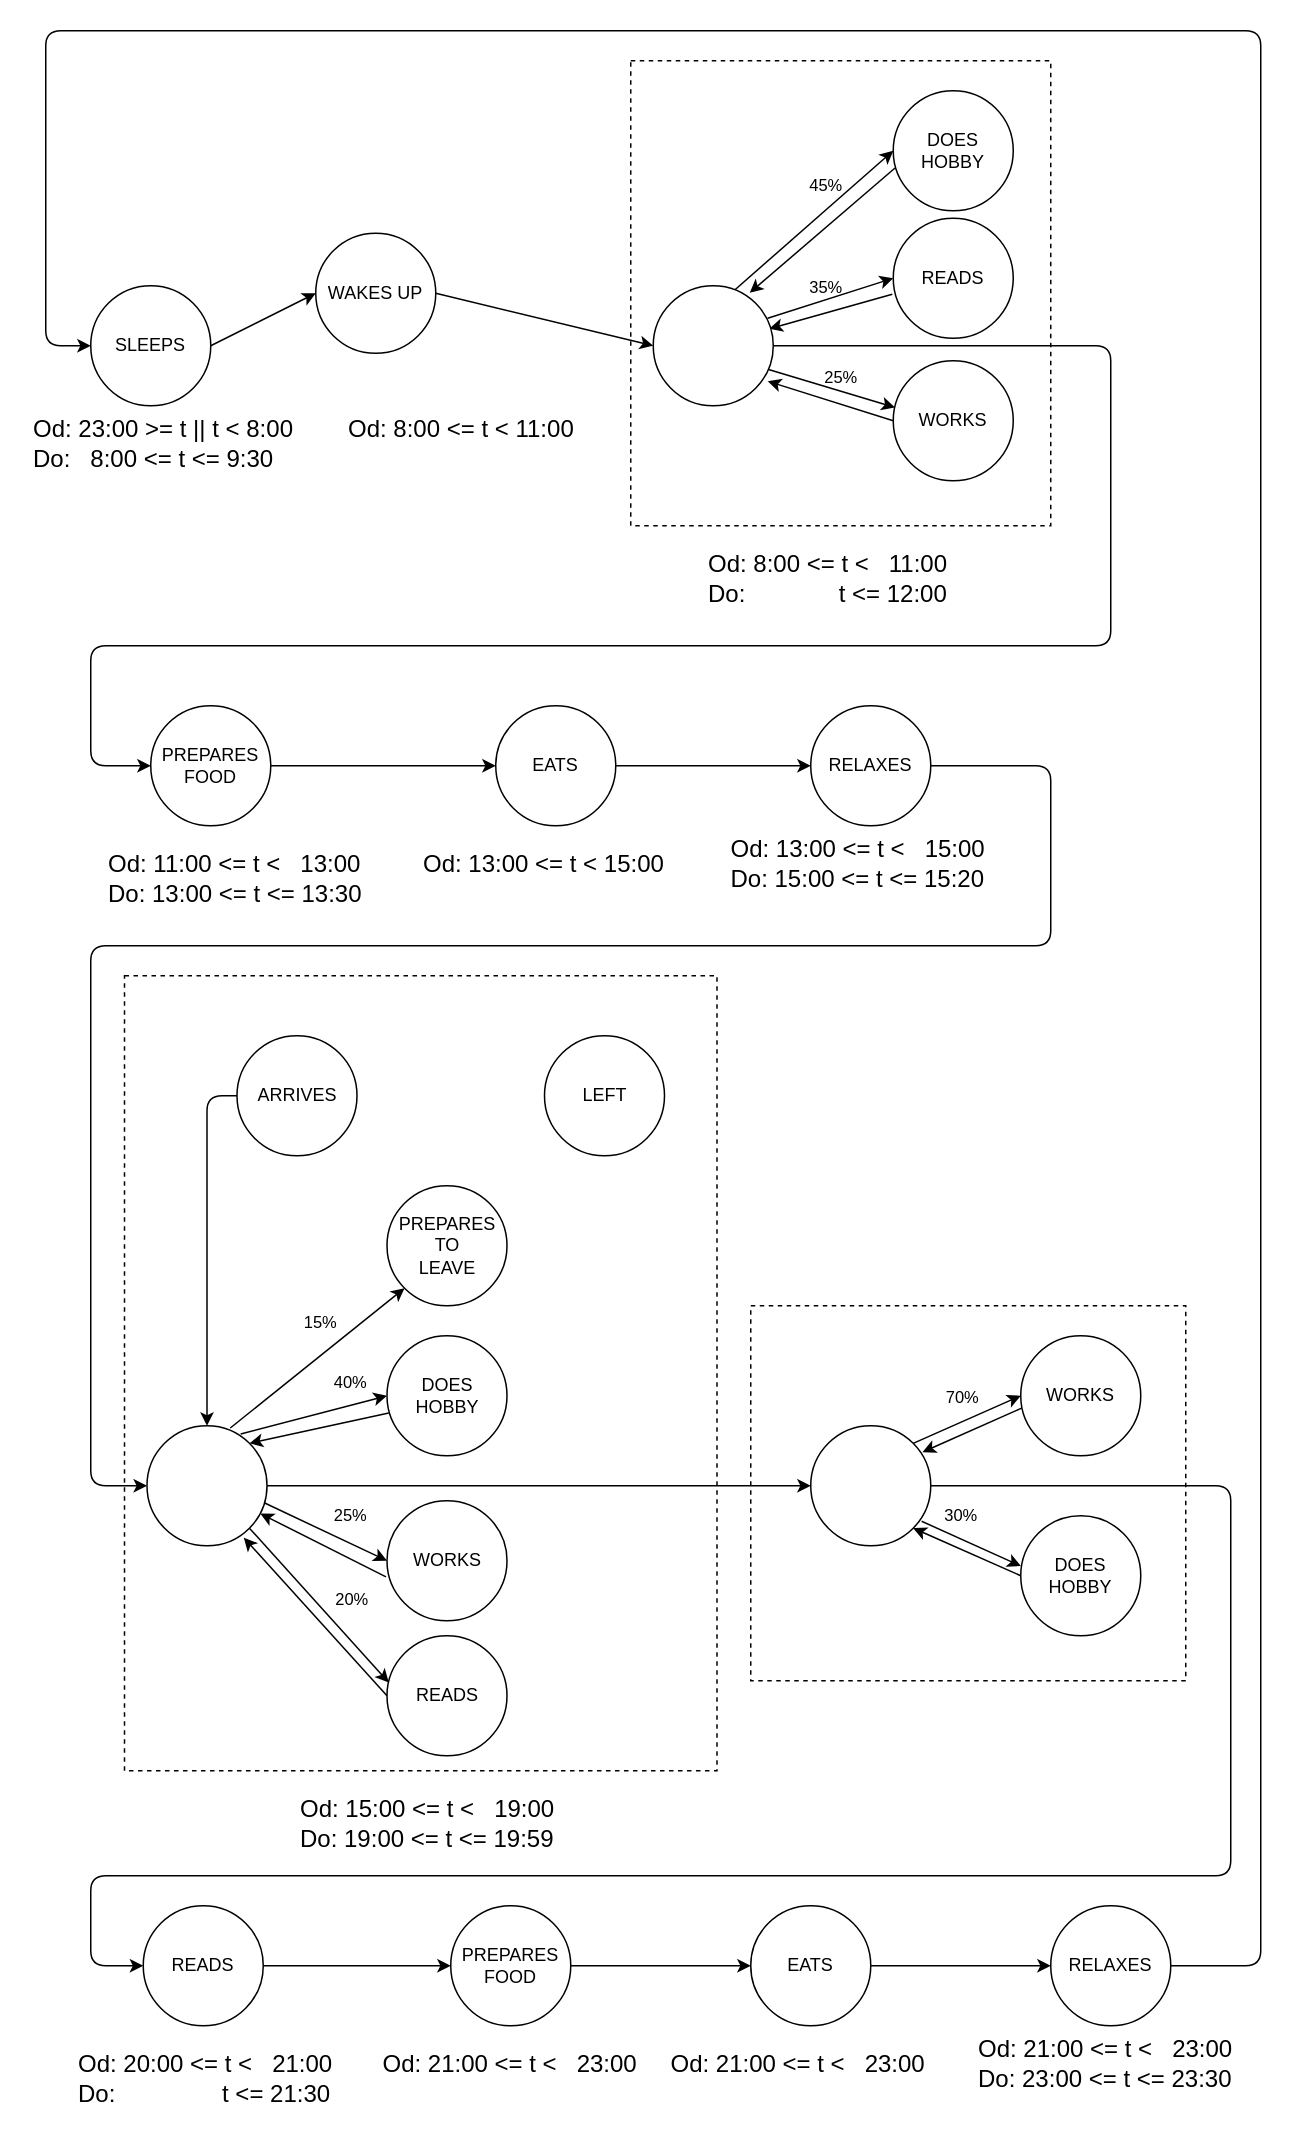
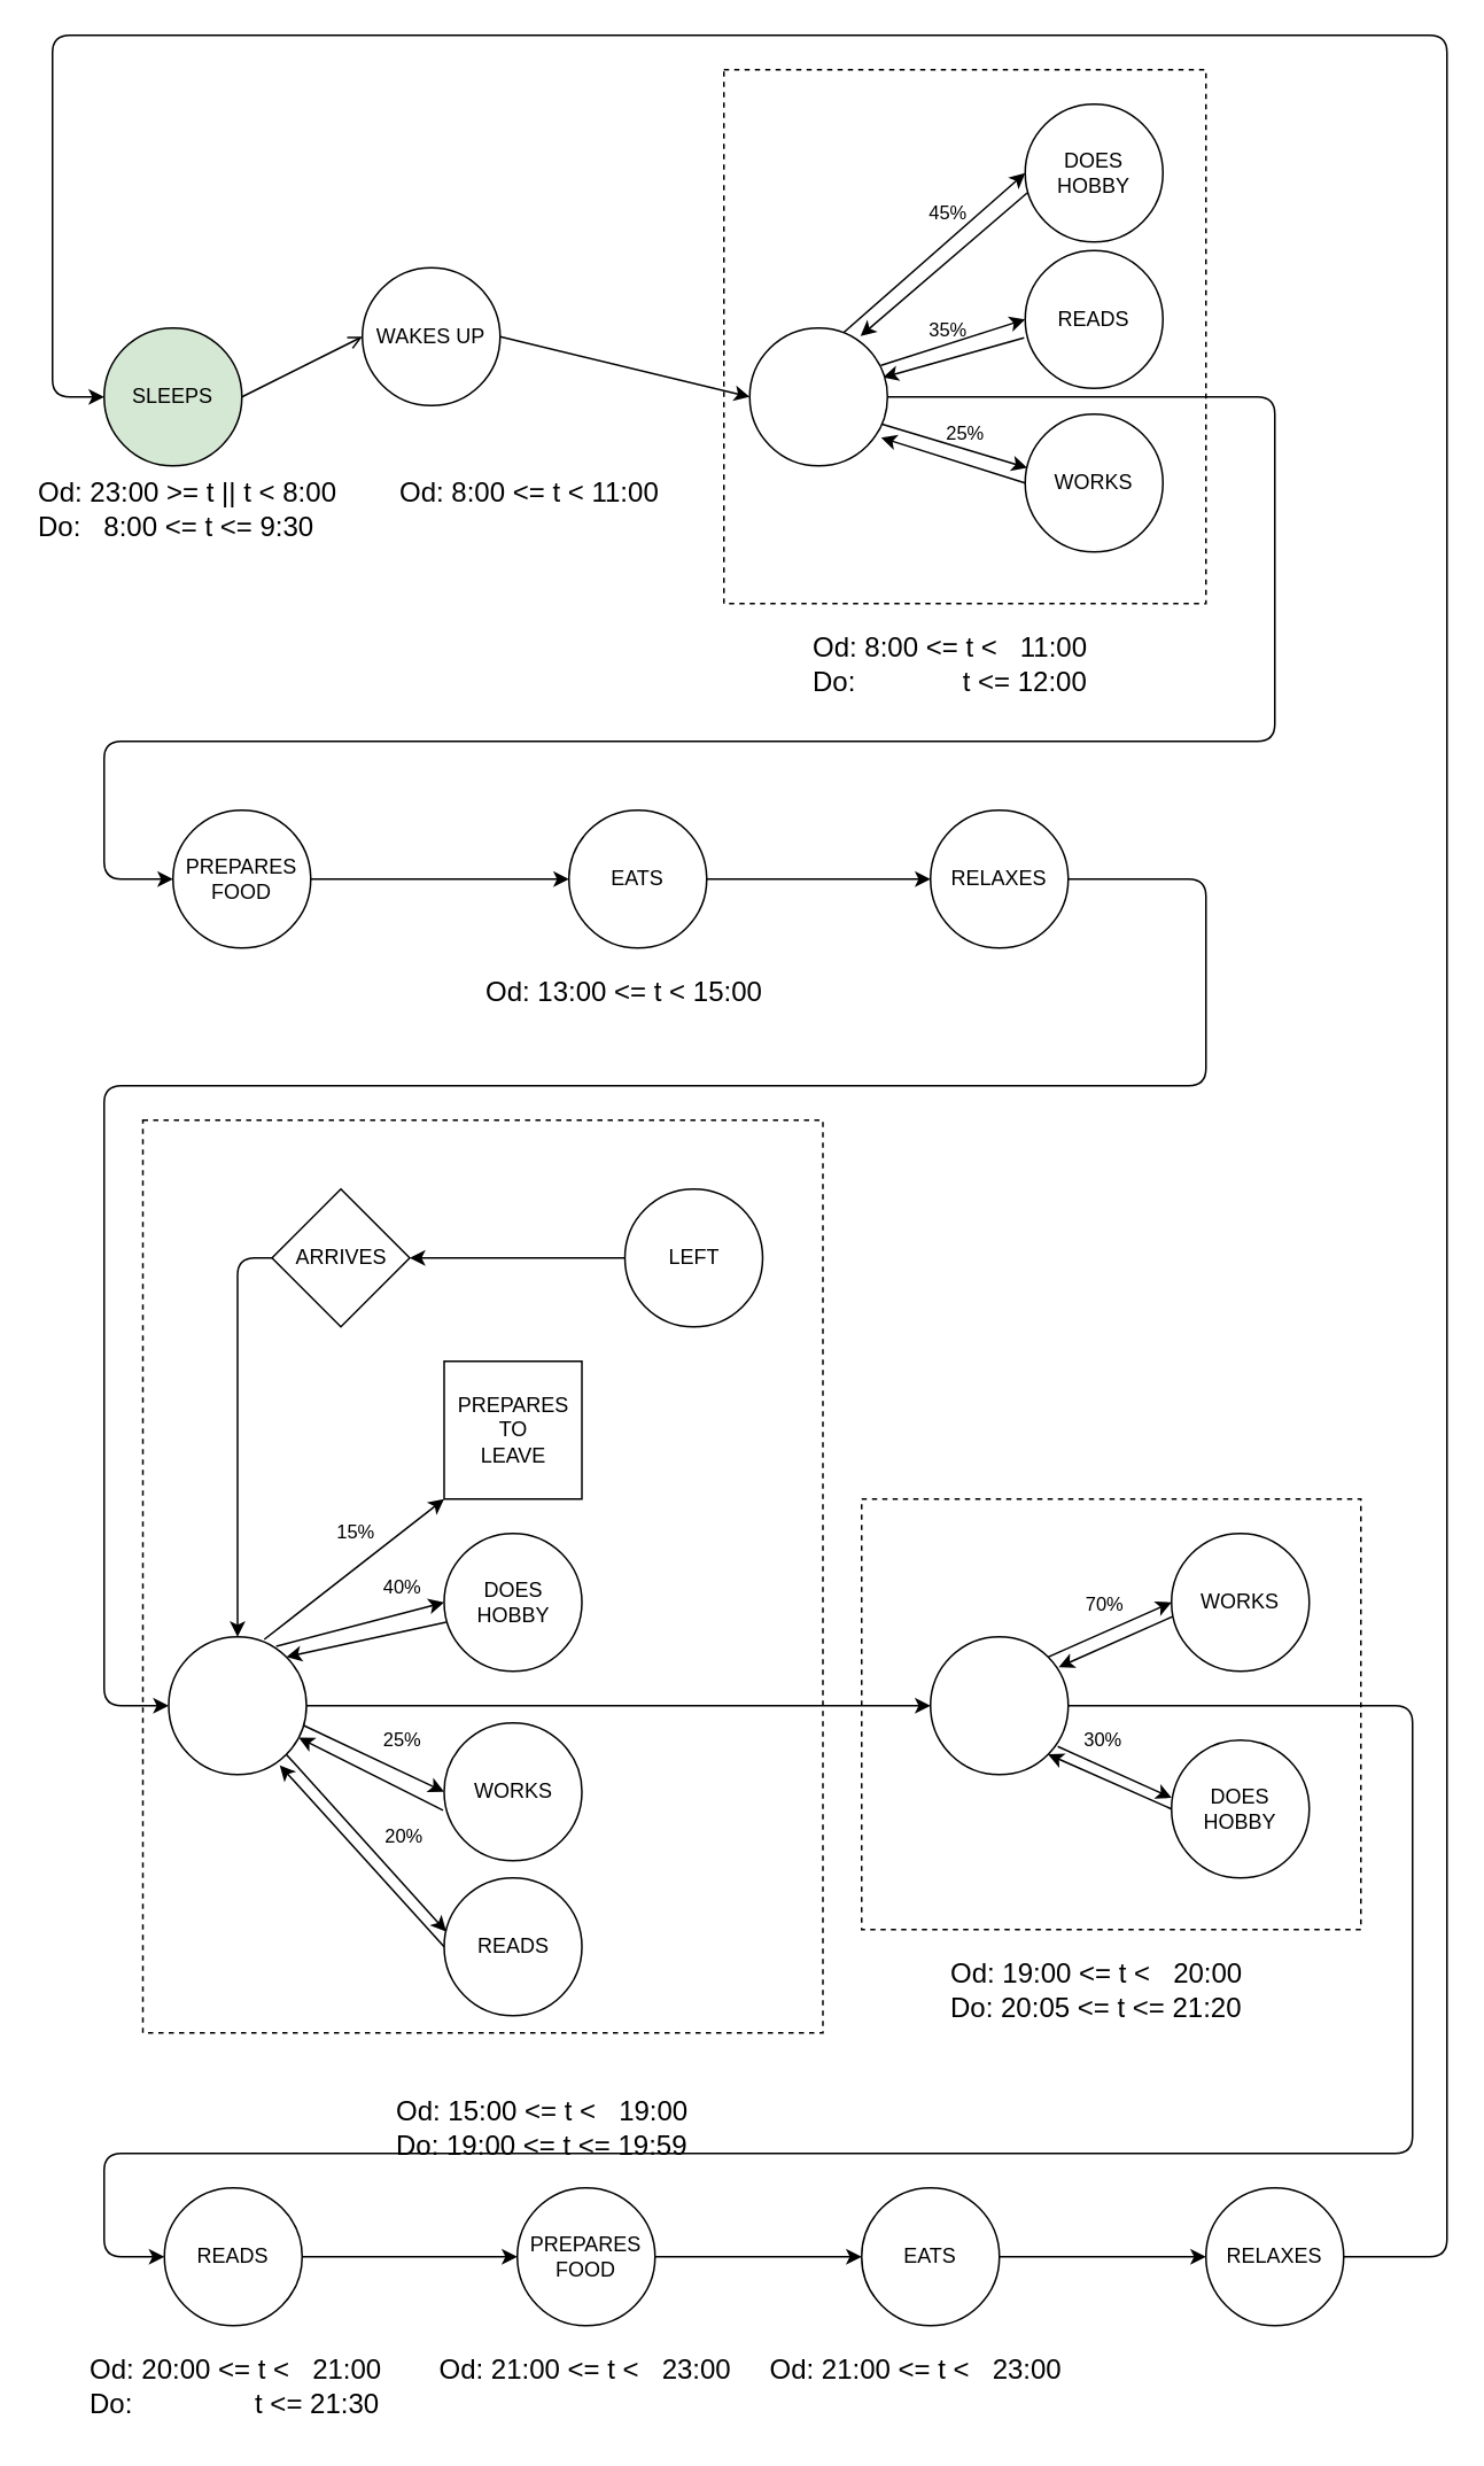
- <mxCell id="4" style="edgeStyle=none;html=1;entryX=0;entryY=0.5;entryDx=0;entryDy=0;exitX=1;exitY=0.5;exitDx=0;exitDy=0;" parent="1" source="5" target="7" edge="1"><mxGeometry relative="1" as="geometry" /></mxCell>
+ <mxCell id="4" style="edgeStyle=none;html=1;entryX=0;entryY=0.5;entryDx=0;entryDy=0;exitX=1;exitY=0.5;exitDx=0;exitDy=0;endArrow=open;" parent="1" source="5" target="7" edge="1"><mxGeometry relative="1" as="geometry" /></mxCell>
- <mxCell id="5" value="SLEEPS" style="ellipse;whiteSpace=wrap;html=1;aspect=fixed;" parent="1" vertex="1"><mxGeometry x="60" y="190" width="80" height="80" as="geometry" /></mxCell>
+ <mxCell id="5" value="SLEEPS" style="ellipse;whiteSpace=wrap;html=1;aspect=fixed;fillColor=#d5e8d4;" parent="1" vertex="1"><mxGeometry x="60" y="190" width="80" height="80" as="geometry" /></mxCell>
- <mxCell id="33" value="Od: 13:00 &amp;lt;= t &amp;lt;&amp;nbsp; &amp;nbsp;15:00&lt;br&gt;Do: 15:00 &amp;lt;= t &amp;lt;= 15:20" style="text;html=1;align=left;verticalAlign=middle;resizable=0;points=[];autosize=1;strokeColor=none;fillColor=none;fontSize=16;" parent="1" vertex="1"><mxGeometry x="485" y="550" width="190" height="50" as="geometry" /></mxCell>
- <mxCell id="29" value="Od: 11:00 &amp;lt;= t &amp;lt;&amp;nbsp; &amp;nbsp;13:00&lt;br&gt;Do: 13:00 &amp;lt;= t &amp;lt;= 13:30" style="text;html=1;align=left;verticalAlign=middle;resizable=0;points=[];autosize=1;strokeColor=none;fillColor=none;fontSize=16;" parent="1" vertex="1"><mxGeometry x="70" y="560" width="190" height="50" as="geometry" /></mxCell>
- <mxCell id="56" value="ARRIVES" style="ellipse;whiteSpace=wrap;html=1;aspect=fixed;" parent="1" vertex="1"><mxGeometry x="157.5" y="690" width="80" height="80" as="geometry" /></mxCell>
+ <mxCell id="56" value="ARRIVES" style="rhombus;whiteSpace=wrap;html=1;aspect=fixed;" parent="1" vertex="1"><mxGeometry x="157.5" y="690" width="80" height="80" as="geometry" /></mxCell>
+ <mxCell id="53" style="edgeStyle=none;html=1;exitX=0;exitY=0.5;exitDx=0;exitDy=0;entryX=1;entryY=0.5;entryDx=0;entryDy=0;" parent="1" source="54" target="56" edge="1"><mxGeometry relative="1" as="geometry" /></mxCell>
- <mxCell id="52" value="PREPARES&lt;br&gt;TO&lt;br&gt;LEAVE" style="ellipse;whiteSpace=wrap;html=1;aspect=fixed;" parent="1" vertex="1"><mxGeometry x="257.5" y="790" width="80" height="80" as="geometry" /></mxCell>
+ <mxCell id="52" value="PREPARES&lt;br&gt;TO&lt;br&gt;LEAVE" style="whiteSpace=wrap;html=1;aspect=fixed;rounded=0;" parent="1" vertex="1"><mxGeometry x="257.5" y="790" width="80" height="80" as="geometry" /></mxCell>
+ <mxCell id="67" value="Od: 19:00 &amp;lt;= t &amp;lt;&amp;nbsp; &amp;nbsp;20:00&lt;br&gt;Do: 20:05 &amp;lt;= t &amp;lt;= 21:20" style="text;html=1;align=left;verticalAlign=middle;resizable=0;points=[];autosize=1;strokeColor=none;fillColor=none;fontSize=16;" parent="1" vertex="1"><mxGeometry x="550" y="1130" width="190" height="50" as="geometry" /></mxCell>
- <mxCell id="51" value="Od: 15:00 &amp;lt;= t &amp;lt;&amp;nbsp; &amp;nbsp;19:00&lt;br&gt;Do: 19:00 &amp;lt;= t &amp;lt;= 19:59" style="text;html=1;align=left;verticalAlign=middle;resizable=0;points=[];autosize=1;strokeColor=none;fillColor=none;fontSize=16;" parent="1" vertex="1"><mxGeometry x="197.5" y="1190" width="190" height="50" as="geometry" /></mxCell>
+ <mxCell id="51" value="Od: 15:00 &amp;lt;= t &amp;lt;&amp;nbsp; &amp;nbsp;19:00&lt;br&gt;Do: 19:00 &amp;lt;= t &amp;lt;= 19:59" style="text;html=1;align=left;verticalAlign=middle;resizable=0;points=[];autosize=1;strokeColor=none;fillColor=none;fontSize=16;" parent="1" vertex="1"><mxGeometry x="227.5" y="1210" width="190" height="50" as="geometry" /></mxCell>
- <mxCell id="79" value="Od: 21:00 &amp;lt;= t &amp;lt;&amp;nbsp; &amp;nbsp;23:00&lt;br&gt;&lt;div&gt;Do: 23:00 &amp;lt;= t &amp;lt;= 23:30&lt;/div&gt;" style="text;html=1;align=left;verticalAlign=middle;resizable=0;points=[];autosize=1;strokeColor=none;fillColor=none;fontSize=16;" parent="1" vertex="1"><mxGeometry x="650" y="1350" width="190" height="50" as="geometry" /></mxCell>
